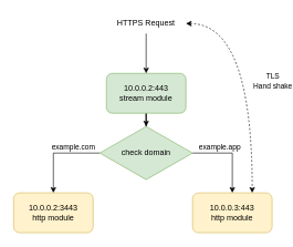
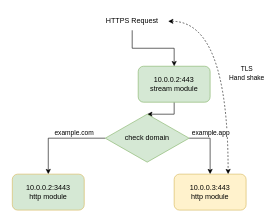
- <mxCell id="3" value="10.0.0.2:443&lt;br&gt;stream module" style="rounded=1;whiteSpace=wrap;html=1;fillColor=#d5e8d4;strokeColor=#82b366;" vertex="1" parent="1"><mxGeometry x="160" y="110" width="120" height="60" as="geometry" /></mxCell>
+ <mxCell id="3" value="10.0.0.2:443&lt;br&gt;stream module" style="rounded=1;whiteSpace=wrap;html=1;fillColor=#d5e8d4;strokeColor=#82b366;" vertex="1" parent="1"><mxGeometry x="230" y="110" width="120" height="60" as="geometry" /></mxCell>
- <mxCell id="12" value="check domain" style="rhombus;whiteSpace=wrap;html=1;fillColor=#d5e8d4;strokeColor=#82b366;" vertex="1" parent="1"><mxGeometry x="150" y="190" width="140" height="80" as="geometry" /></mxCell>
+ <mxCell id="12" value="check domain" style="rhombus;whiteSpace=wrap;html=1;fillColor=#d5e8d4;strokeColor=#82b366;" vertex="1" parent="1"><mxGeometry x="175" y="190" width="140" height="80" as="geometry" /></mxCell>
- <mxCell id="13" value="10.0.0.2:3443&lt;br&gt;http module" style="rounded=1;whiteSpace=wrap;html=1;fillColor=#fff2cc;strokeColor=#d6b656;" vertex="1" parent="1"><mxGeometry x="20" y="290" width="120" height="60" as="geometry" /></mxCell>
+ <mxCell id="13" value="10.0.0.2:3443&lt;br&gt;http module" style="rounded=1;whiteSpace=wrap;html=1;fillColor=#d5e8d4;strokeColor=#d6b656;" vertex="1" parent="1"><mxGeometry x="20" y="290" width="120" height="60" as="geometry" /></mxCell>
